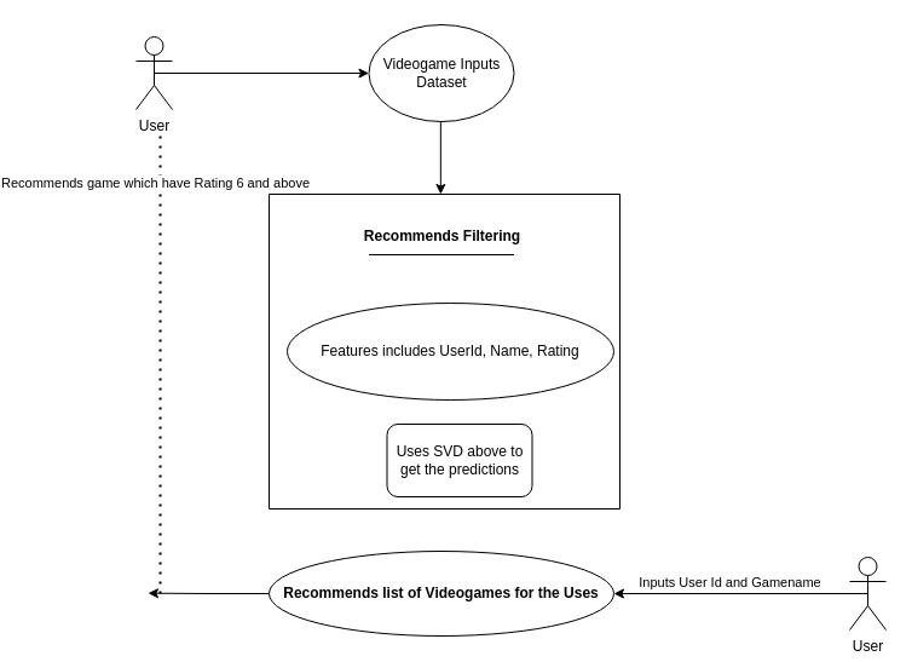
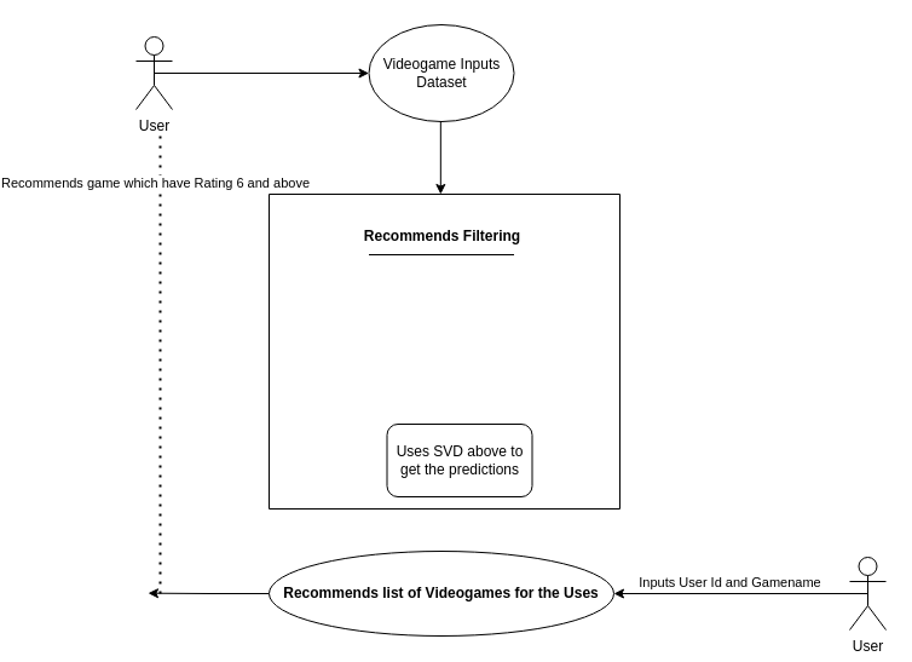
- <mxCell id="7" value="Features includes UserId, Name, Rating" style="ellipse;whiteSpace=wrap;html=1;" parent="1" vertex="1"><mxGeometry x="145" y="250" width="270" height="80" as="geometry" /></mxCell>
